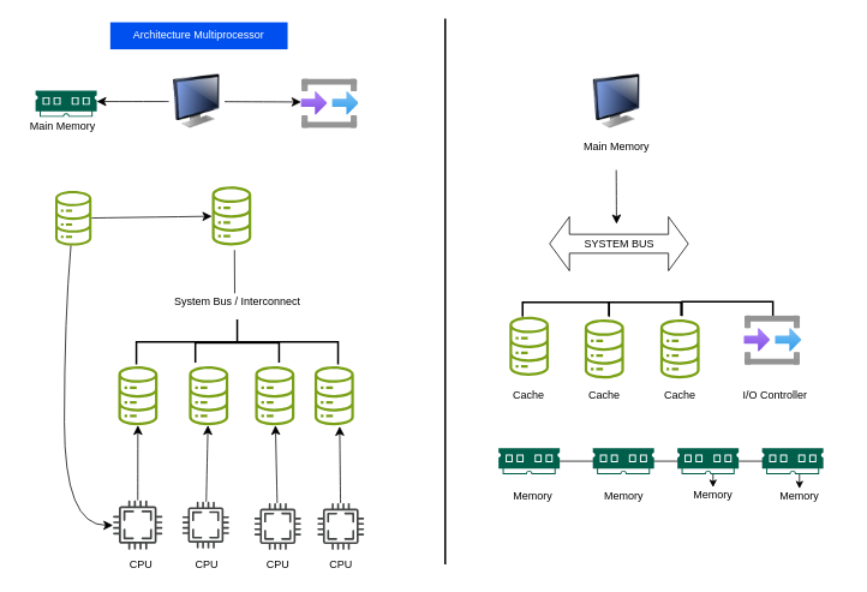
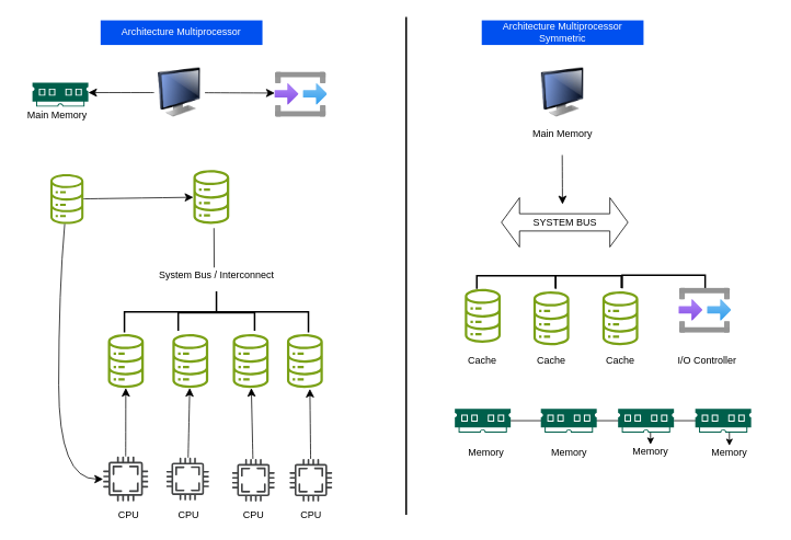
+ <mxCell id="33" value="Architecture Multiprocessor Symmetric" style="text;html=1;align=center;verticalAlign=middle;whiteSpace=wrap;rounded=0;labelBackgroundColor=none;fillColor=#0050ef;strokeColor=none;fontColor=#ffffff;" parent="1" vertex="1"><mxGeometry x="586" y="24" width="197" height="30" as="geometry" /></mxCell>
